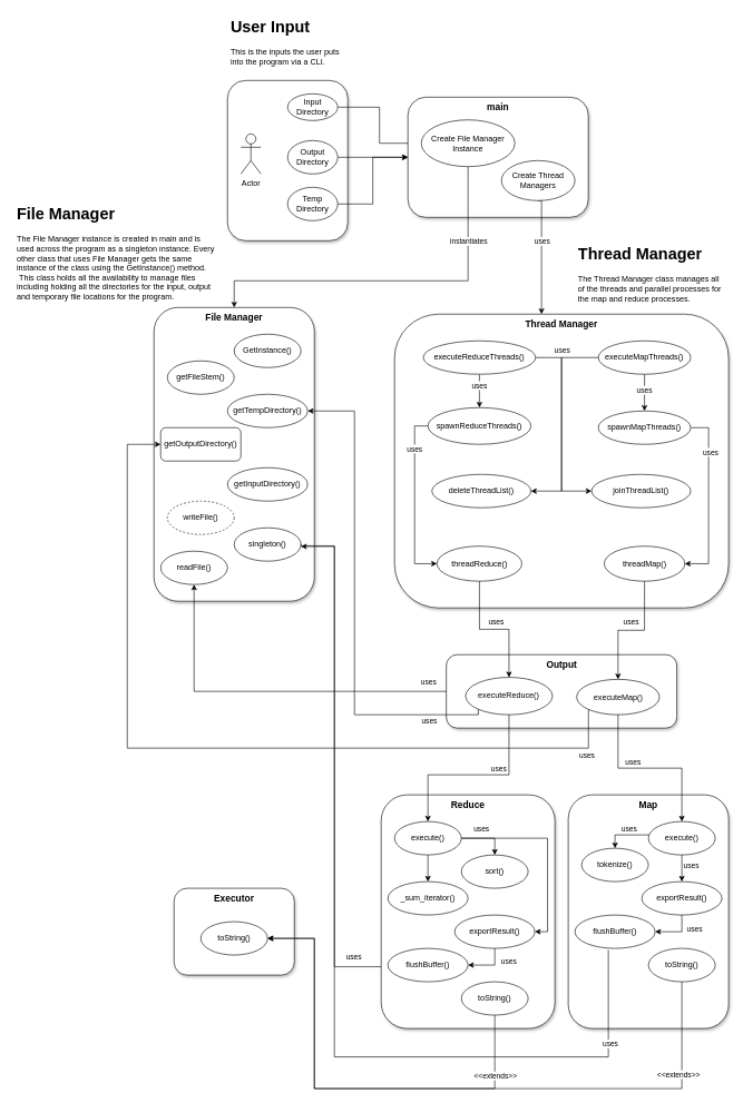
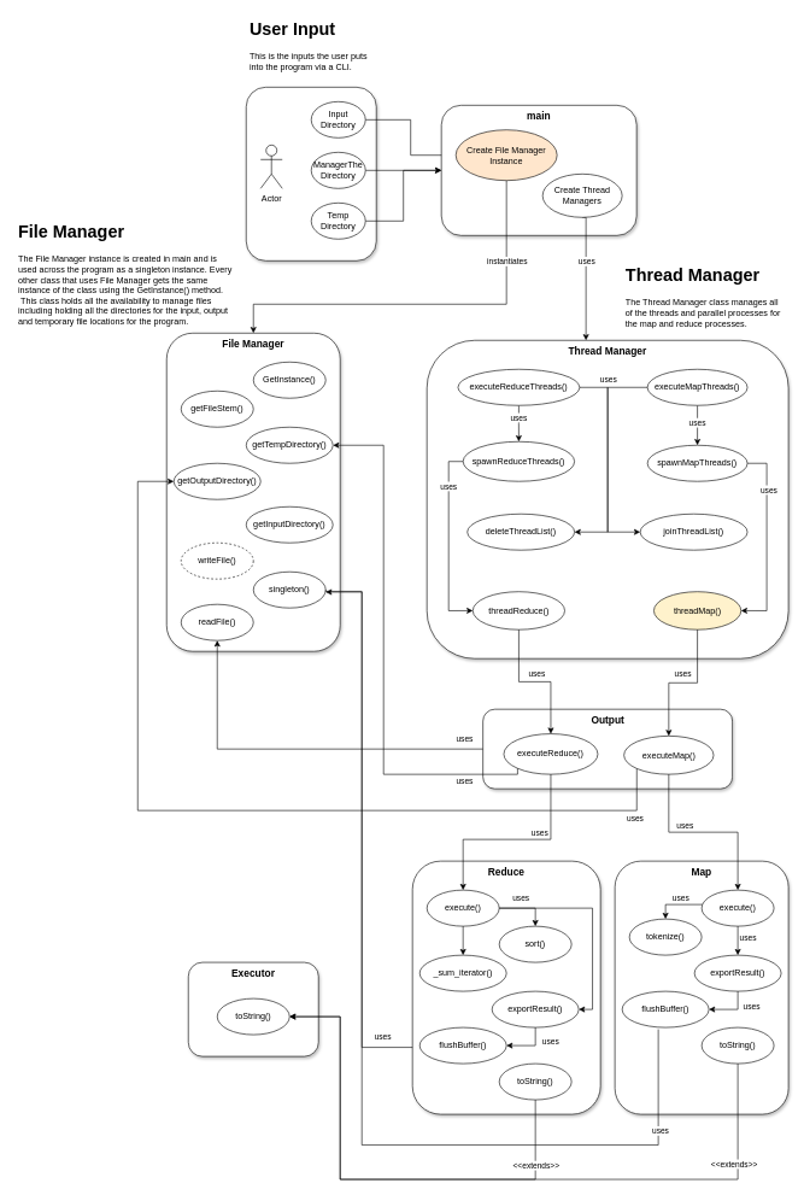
- <mxCell id="5" value="Input Directory" style="ellipse;whiteSpace=wrap;html=1;" parent="1" vertex="1"><mxGeometry x="430" y="140" width="75" height="40" as="geometry" /></mxCell>
+ <mxCell id="5" value="Input Directory" style="ellipse;whiteSpace=wrap;html=1;" parent="1" vertex="1"><mxGeometry x="430" y="140" width="75" height="50" as="geometry" /></mxCell>
- <mxCell id="54" value="Create File Manager Instance" style="ellipse;whiteSpace=wrap;html=1;" parent="1" vertex="1"><mxGeometry x="630" y="179" width="140" height="70" as="geometry" /></mxCell>
+ <mxCell id="54" value="Create File Manager Instance" style="ellipse;whiteSpace=wrap;html=1;fillColor=#ffe6cc;" parent="1" vertex="1"><mxGeometry x="630" y="179" width="140" height="70" as="geometry" /></mxCell>
- <mxCell id="7" value="Output Directory" style="ellipse;whiteSpace=wrap;html=1;" parent="1" vertex="1"><mxGeometry x="430" y="210" width="75" height="50" as="geometry" /></mxCell>
+ <mxCell id="7" value="ManagerThe Directory" style="ellipse;whiteSpace=wrap;html=1;" parent="1" vertex="1"><mxGeometry x="430" y="210" width="75" height="50" as="geometry" /></mxCell>
- <mxCell id="19" value="getOutputDirectory()" style="whiteSpace=wrap;html=1;rounded=1;" parent="11" vertex="1"><mxGeometry x="10" y="180" width="120" height="50" as="geometry" /></mxCell>
+ <mxCell id="19" value="getOutputDirectory()" style="ellipse;whiteSpace=wrap;html=1;" parent="11" vertex="1"><mxGeometry x="10" y="180" width="120" height="50" as="geometry" /></mxCell>
- <mxCell id="73" value="threadMap()" style="ellipse;whiteSpace=wrap;html=1;" parent="1" vertex="1"><mxGeometry x="903.83" y="817.5" width="120.59" height="52.5" as="geometry" /></mxCell>
+ <mxCell id="73" value="threadMap()" style="ellipse;whiteSpace=wrap;html=1;fillColor=#fff2cc;" parent="1" vertex="1"><mxGeometry x="903.83" y="817.5" width="120.59" height="52.5" as="geometry" /></mxCell>
- <mxCell id="17" value="readFile()" style="ellipse;whiteSpace=wrap;html=1;" parent="11" vertex="1"><mxGeometry x="10" y="365" width="100" height="50" as="geometry" /></mxCell>
+ <mxCell id="17" value="readFile()" style="ellipse;whiteSpace=wrap;html=1;" parent="11" vertex="1"><mxGeometry x="20" y="375" width="100" height="50" as="geometry" /></mxCell>
